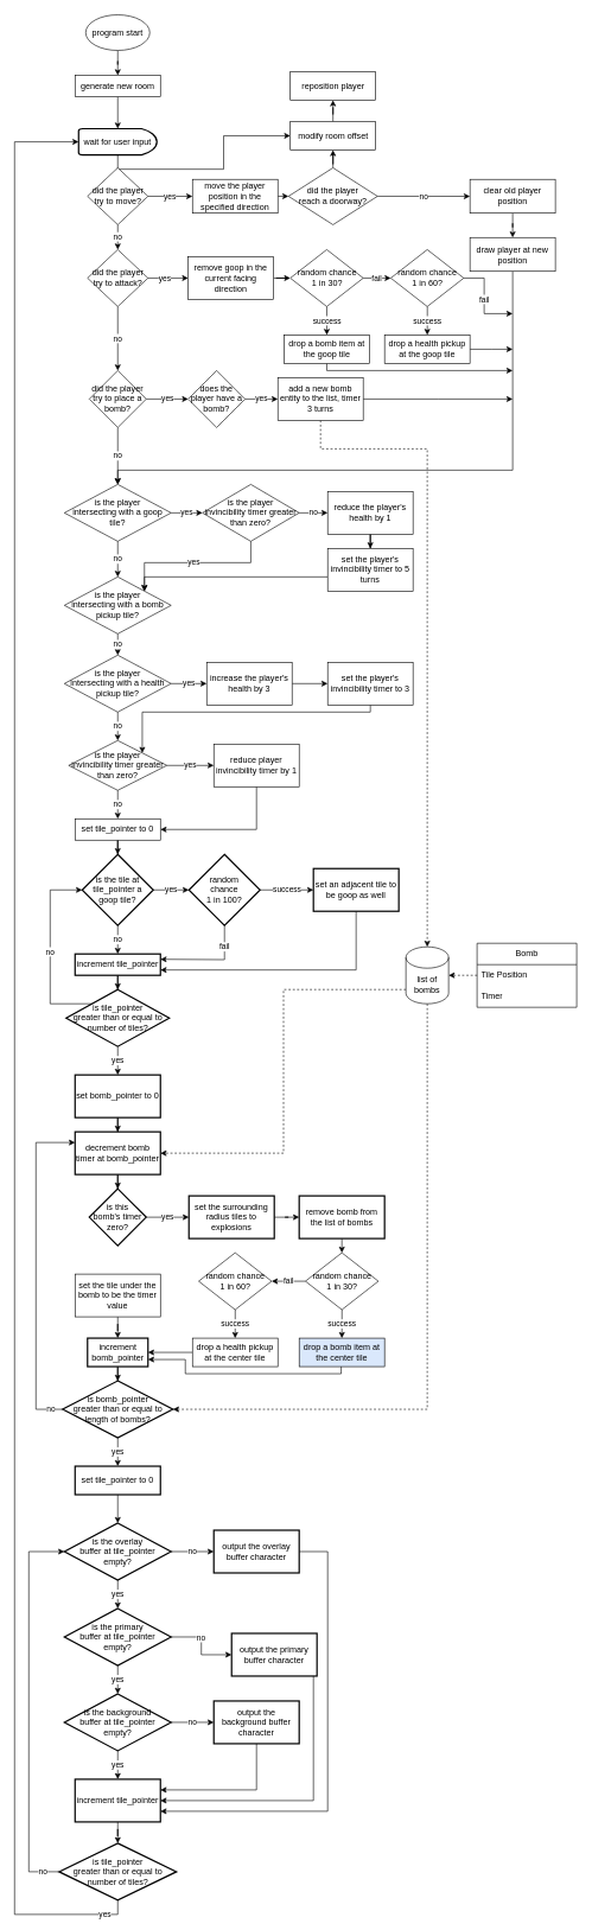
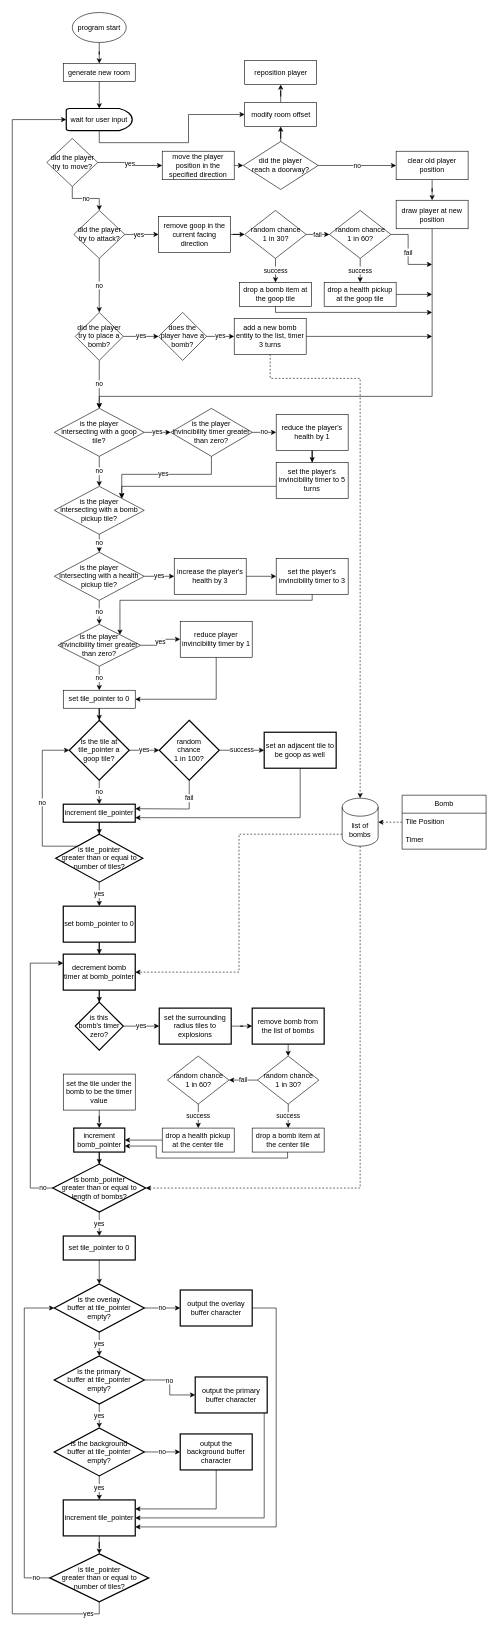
- <mxCell id="9" value="did the player try to move?" style="rhombus;whiteSpace=wrap;html=1;" vertex="1" parent="1"><mxGeometry x="122.5" y="235" width="85" height="80" as="geometry" /></mxCell>
+ <mxCell id="9" value="did the player try to move?" style="rhombus;whiteSpace=wrap;html=1;" vertex="1" parent="1"><mxGeometry x="77.5" y="230" width="85" height="80" as="geometry" /></mxCell>
- <mxCell id="141" value="reduce player invincibility timer by 1" style="whiteSpace=wrap;html=1;" vertex="1" parent="1"><mxGeometry x="300" y="1045" width="120" height="60" as="geometry" /></mxCell>
+ <mxCell id="141" value="reduce player invincibility timer by 1" style="whiteSpace=wrap;html=1;" vertex="1" parent="1"><mxGeometry x="300" y="1035" width="120" height="60" as="geometry" /></mxCell>
- <mxCell id="120" value="drop a bomb item at the center tile" style="rounded=0;whiteSpace=wrap;html=1;fillColor=#dae8fc;" vertex="1" parent="1"><mxGeometry x="420" y="1880" width="120" height="40" as="geometry" /></mxCell>
+ <mxCell id="120" value="drop a bomb item at the center tile" style="rounded=0;whiteSpace=wrap;html=1;" vertex="1" parent="1"><mxGeometry x="420" y="1880" width="120" height="40" as="geometry" /></mxCell>
